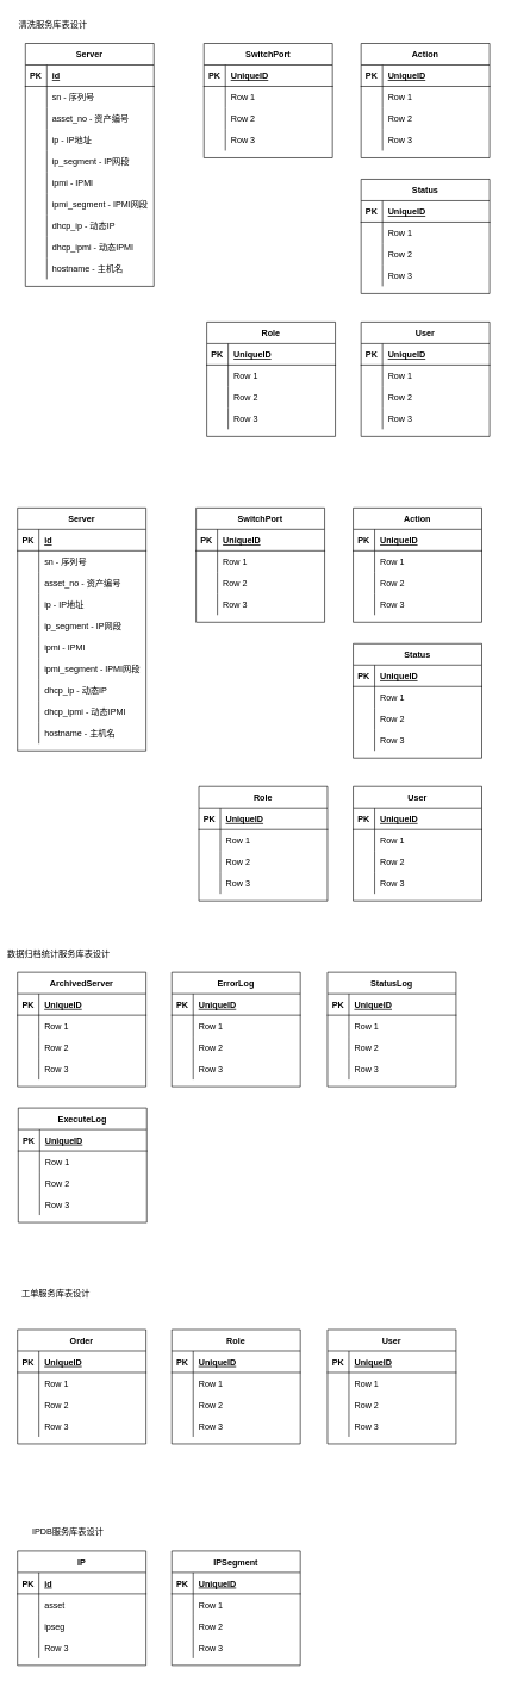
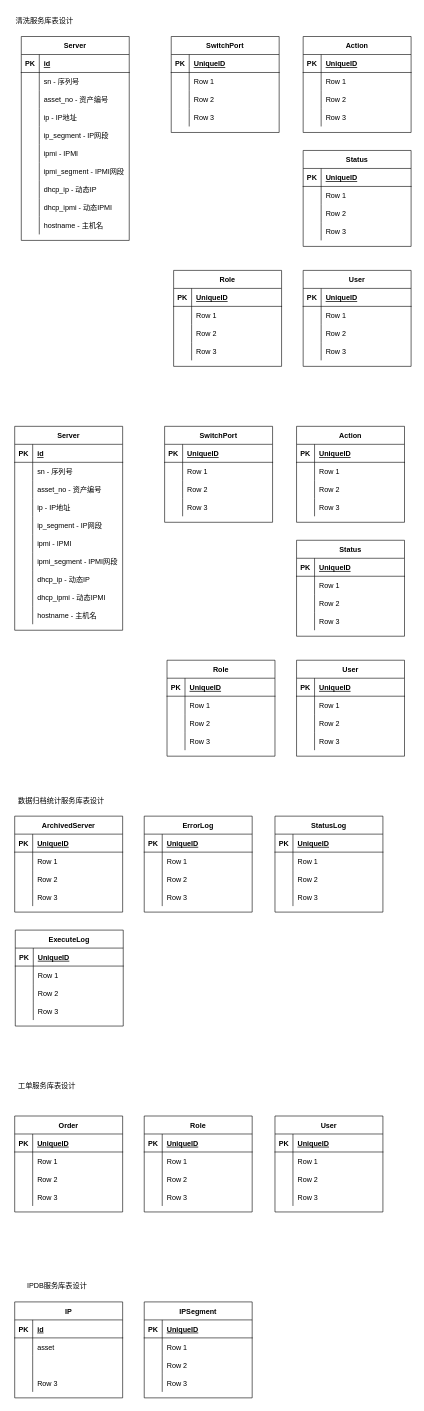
- <mxCell id="286" value="数据归档统计服务库表设计" style="text;strokeColor=none;fillColor=none;spacingLeft=4;spacingRight=4;overflow=hidden;rotatable=0;points=[[0,0.5],[1,0.5]];portConstraint=eastwest;fontSize=12;" vertex="1" parent="1"><mxGeometry x="4" y="1320" width="170" height="30" as="geometry" /></mxCell>
+ <mxCell id="286" value="数据归档统计服务库表设计" style="text;strokeColor=none;fillColor=none;spacingLeft=4;spacingRight=4;overflow=hidden;rotatable=0;points=[[0,0.5],[1,0.5]];portConstraint=eastwest;fontSize=12;" vertex="1" parent="1"><mxGeometry x="24" y="1320" width="170" height="30" as="geometry" /></mxCell>
- <mxCell id="298" value="ipseg" style="shape=partialRectangle;connectable=0;fillColor=none;top=0;left=0;bottom=0;right=0;align=left;spacingLeft=6;overflow=hidden;" vertex="1" parent="296"><mxGeometry x="30" width="150" height="30" as="geometry" /></mxCell>
